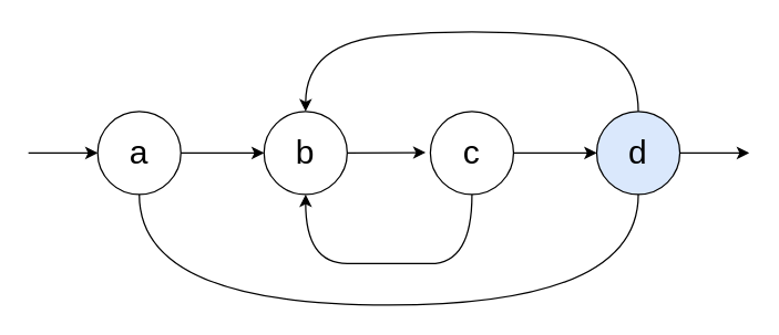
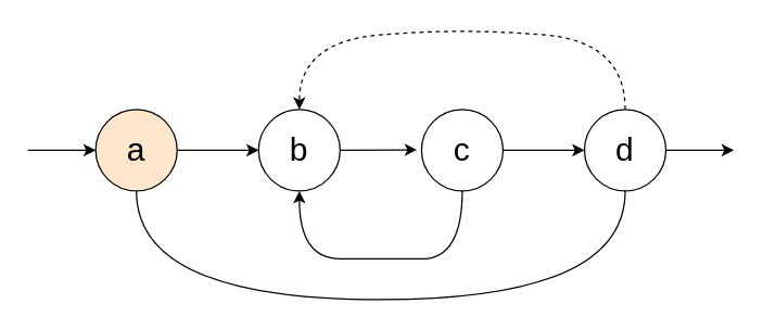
- <mxCell id="10" value="" style="curved=1;endArrow=classic;html=1;rounded=0;entryX=0.5;entryY=0;entryDx=0;entryDy=0;exitX=0.5;exitY=0;exitDx=0;exitDy=0;" edge="1" parent="1" source="5" target="3"><mxGeometry width="50" height="50" relative="1" as="geometry"><mxPoint x="350" y="150" as="sourcePoint" /><mxPoint x="230" y="150" as="targetPoint" /><Array as="points"><mxPoint x="460" y="30" /><mxPoint x="340" y="20" /><mxPoint x="220" y="30" /></Array></mxGeometry></mxCell>
+ <mxCell id="10" value="" style="curved=1;endArrow=classic;html=1;rounded=0;entryX=0.5;entryY=0;entryDx=0;entryDy=0;exitX=0.5;exitY=0;exitDx=0;exitDy=0;dashed=1;" edge="1" parent="1" source="5" target="3"><mxGeometry width="50" height="50" relative="1" as="geometry"><mxPoint x="350" y="150" as="sourcePoint" /><mxPoint x="230" y="150" as="targetPoint" /><Array as="points"><mxPoint x="460" y="30" /><mxPoint x="340" y="20" /><mxPoint x="220" y="30" /></Array></mxGeometry></mxCell>
- <mxCell id="2" value="&lt;span style=&quot;font-size: 24px;&quot;&gt;a&lt;/span&gt;" style="ellipse;whiteSpace=wrap;html=1;" vertex="1" parent="1"><mxGeometry x="70" y="80" width="60" height="60" as="geometry" /></mxCell>
+ <mxCell id="2" value="&lt;span style=&quot;font-size: 24px;&quot;&gt;a&lt;/span&gt;" style="ellipse;whiteSpace=wrap;html=1;fillColor=#ffe6cc;" vertex="1" parent="1"><mxGeometry x="70" y="80" width="60" height="60" as="geometry" /></mxCell>
- <mxCell id="5" value="&lt;font style=&quot;font-size: 24px;&quot;&gt;d&lt;/font&gt;" style="ellipse;whiteSpace=wrap;html=1;fillColor=#dae8fc;" vertex="1" parent="1"><mxGeometry x="430" y="80" width="60" height="60" as="geometry" /></mxCell>
+ <mxCell id="5" value="&lt;font style=&quot;font-size: 24px;&quot;&gt;d&lt;/font&gt;" style="ellipse;whiteSpace=wrap;html=1;" vertex="1" parent="1"><mxGeometry x="430" y="80" width="60" height="60" as="geometry" /></mxCell>
